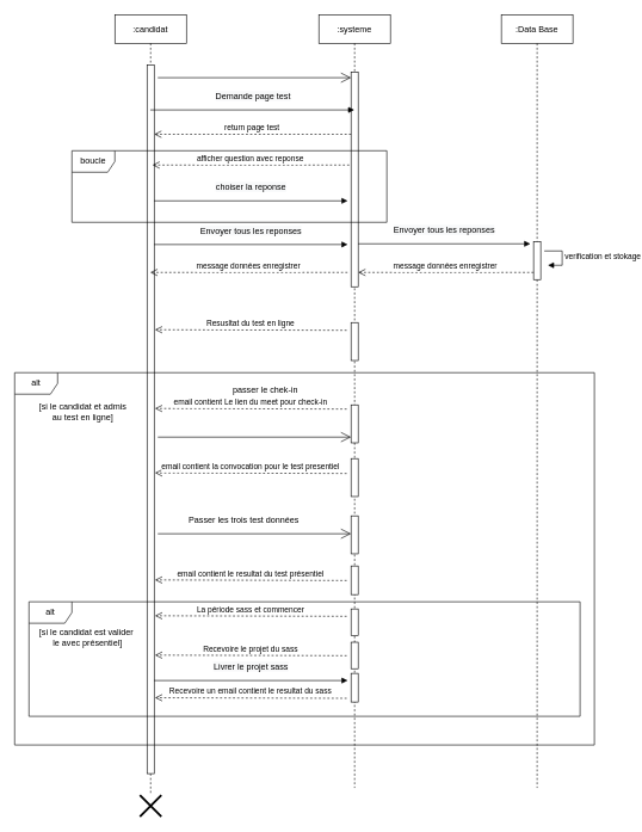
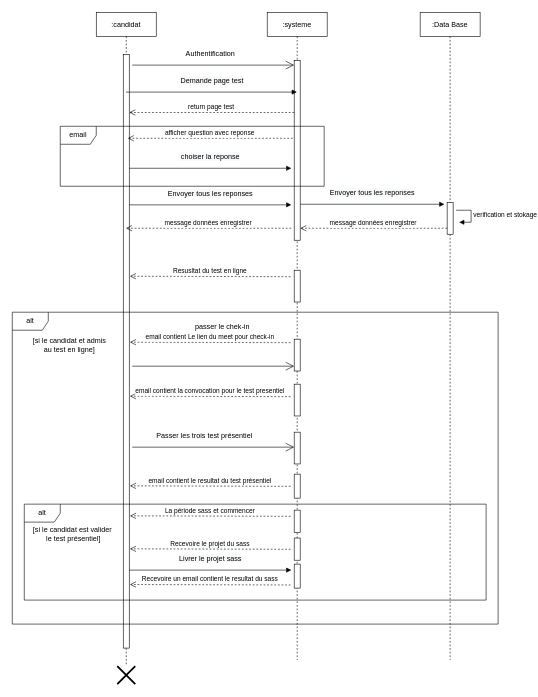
+ <mxCell id="13" value="Authentification" style="text;html=1;align=center;verticalAlign=middle;resizable=0;points=[];autosize=1;" vertex="1" parent="1"><mxGeometry x="300" y="80" width="100" height="20" as="geometry" /></mxCell>
- <mxCell id="15" value="boucle" style="shape=umlFrame;whiteSpace=wrap;html=1;" vertex="1" parent="1"><mxGeometry x="100" y="210" width="440" height="100" as="geometry" /></mxCell>
+ <mxCell id="15" value="email" style="shape=umlFrame;whiteSpace=wrap;html=1;" vertex="1" parent="1"><mxGeometry x="100" y="210" width="440" height="100" as="geometry" /></mxCell>
- <mxCell id="32" value="Passer les trois test données" style="text;html=1;align=center;verticalAlign=middle;resizable=0;points=[];autosize=1;" vertex="1" parent="1"><mxGeometry x="250" y="716" width="180" height="20" as="geometry" /></mxCell>
+ <mxCell id="32" value="Passer les trois test présentiel" style="text;html=1;align=center;verticalAlign=middle;resizable=0;points=[];autosize=1;" vertex="1" parent="1"><mxGeometry x="250" y="716" width="180" height="20" as="geometry" /></mxCell>
- <mxCell id="36" value="[si le candidat est valider&lt;br&gt;&amp;nbsp;le avec présentiel]" style="text;html=1;align=center;verticalAlign=middle;resizable=0;points=[];autosize=1;" vertex="1" parent="1"><mxGeometry x="45" y="875" width="150" height="30" as="geometry" /></mxCell>
+ <mxCell id="36" value="[si le candidat est valider&lt;br&gt;&amp;nbsp;le test présentiel]" style="text;html=1;align=center;verticalAlign=middle;resizable=0;points=[];autosize=1;" vertex="1" parent="1"><mxGeometry x="45" y="875" width="150" height="30" as="geometry" /></mxCell>
